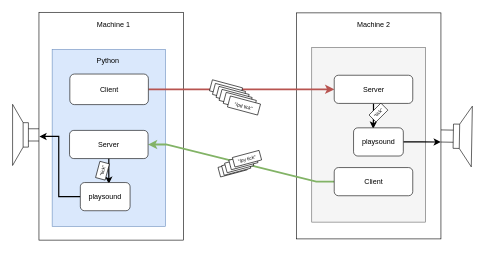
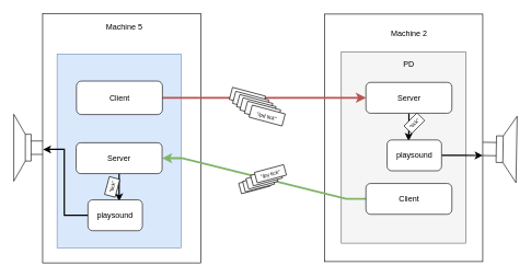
- <mxCell id="16" value="Machine 1" style="text;html=1;strokeColor=none;fillColor=none;align=center;verticalAlign=middle;whiteSpace=wrap;rounded=0;" vertex="1" parent="1"><mxGeometry x="129.5" y="26" width="116.5" height="30" as="geometry" /></mxCell>
+ <mxCell id="16" value="Machine 5" style="text;html=1;strokeColor=none;fillColor=none;align=center;verticalAlign=middle;whiteSpace=wrap;rounded=0;" vertex="1" parent="1"><mxGeometry x="129.5" y="26" width="116.5" height="30" as="geometry" /></mxCell>
- <mxCell id="19" value="Machine 2" style="text;html=1;strokeColor=none;fillColor=none;align=center;verticalAlign=middle;whiteSpace=wrap;rounded=0;" vertex="1" parent="1"><mxGeometry x="563.75" y="26" width="116.5" height="30" as="geometry" /></mxCell>
+ <mxCell id="19" value="Machine 2" style="text;html=1;strokeColor=none;fillColor=none;align=center;verticalAlign=middle;whiteSpace=wrap;rounded=0;" vertex="1" parent="1"><mxGeometry x="563.75" y="36" width="116.5" height="30" as="geometry" /></mxCell>
+ <mxCell id="7" value="PD" style="text;html=1;strokeColor=none;fillColor=none;align=center;verticalAlign=middle;whiteSpace=wrap;rounded=0;" vertex="1" parent="1"><mxGeometry x="592" y="83" width="60" height="30" as="geometry" /></mxCell>
- <mxCell id="6" value="Python&amp;nbsp;" style="text;html=1;strokeColor=none;fillColor=none;align=center;verticalAlign=middle;whiteSpace=wrap;rounded=0;" vertex="1" parent="1"><mxGeometry x="151" y="86" width="60" height="30" as="geometry" /></mxCell>
